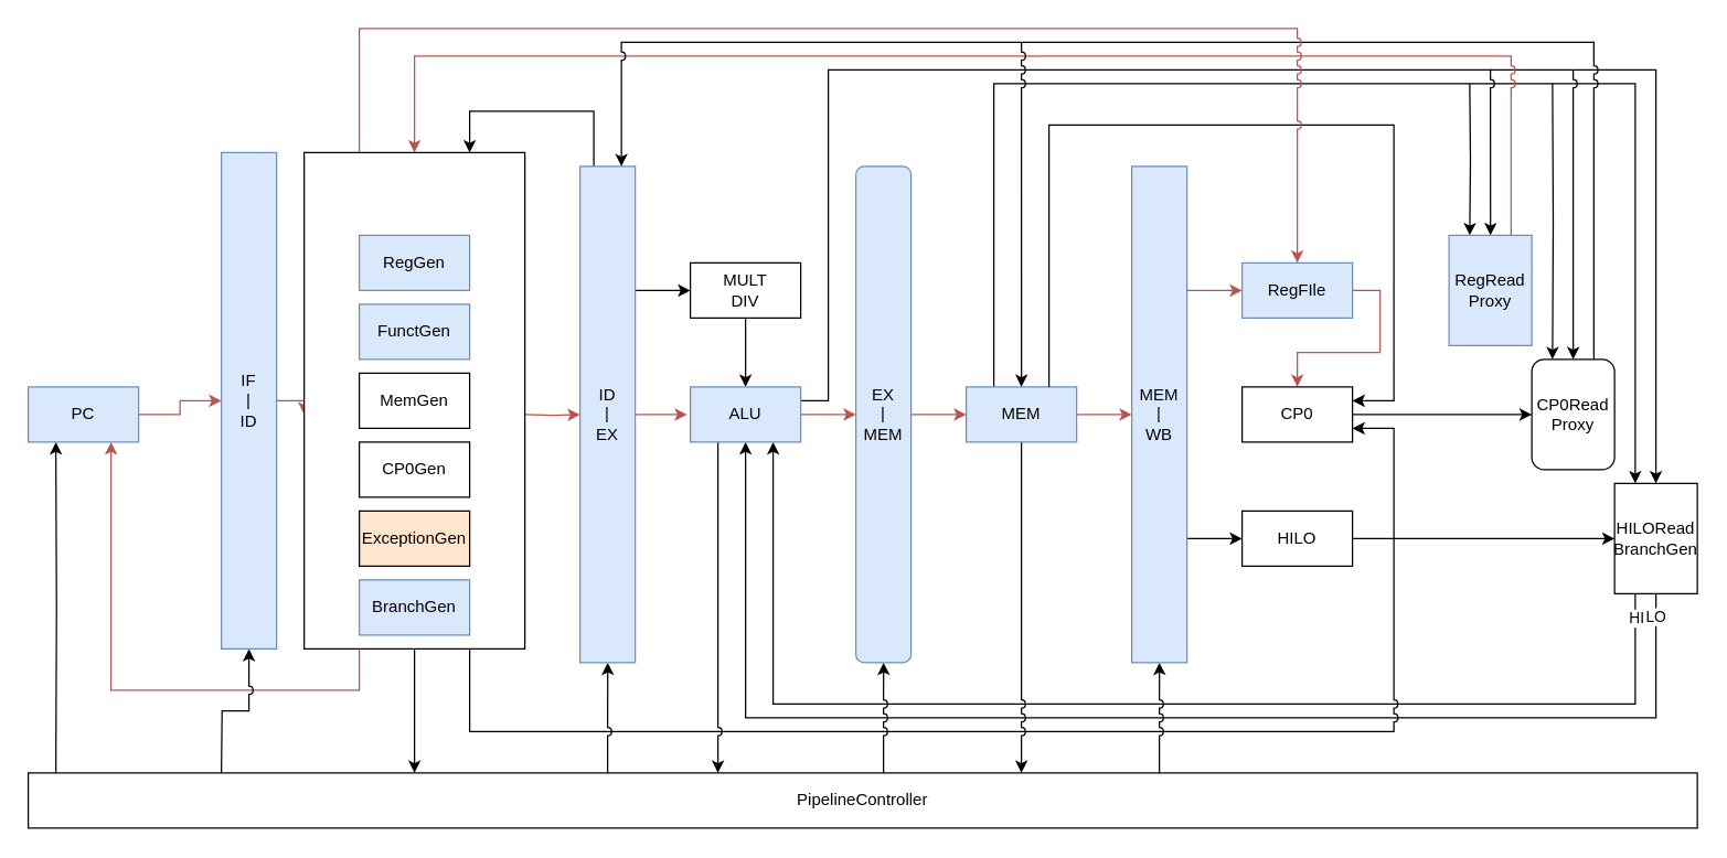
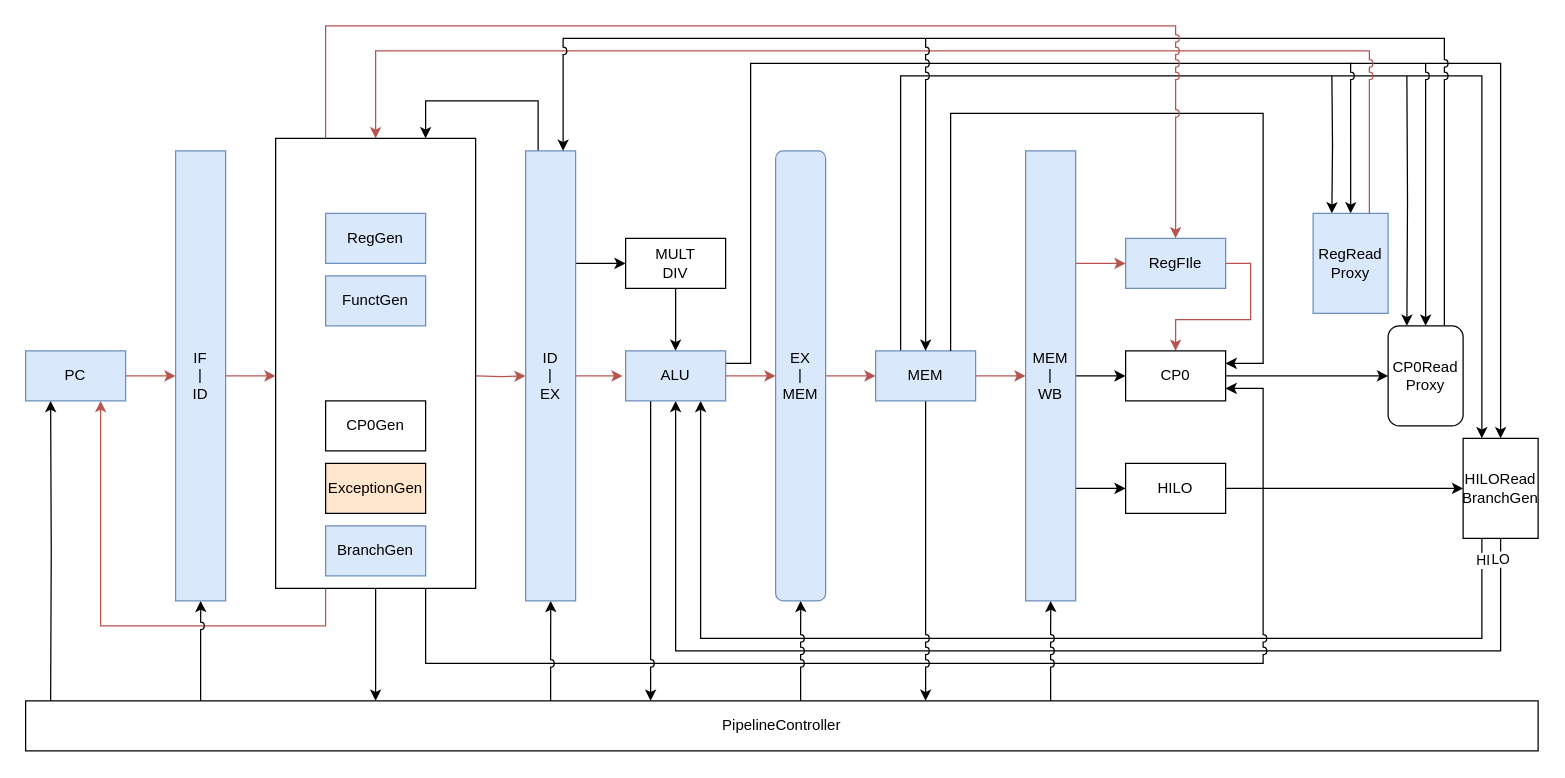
- <mxCell id="20" value="IF&lt;br&gt;|&lt;br&gt;ID" style="rounded=0;whiteSpace=wrap;html=1;fillColor=#dae8fc;strokeColor=#6c8ebf;" parent="1" vertex="1"><mxGeometry x="160" y="110" width="40" height="360" as="geometry" /></mxCell>
+ <mxCell id="20" value="IF&lt;br&gt;|&lt;br&gt;ID" style="rounded=0;whiteSpace=wrap;html=1;fillColor=#dae8fc;strokeColor=#6c8ebf;" parent="1" vertex="1"><mxGeometry x="140" y="120" width="40" height="360" as="geometry" /></mxCell>
- <mxCell id="64" value="MemGen" style="rounded=0;whiteSpace=wrap;html=1;" parent="1" vertex="1"><mxGeometry x="260" y="270" width="80" height="40" as="geometry" /></mxCell>
+ <mxCell id="29" style="edgeStyle=orthogonalEdgeStyle;rounded=0;orthogonalLoop=1;jettySize=auto;html=1;exitX=1;exitY=0.5;exitDx=0;exitDy=0;entryX=0;entryY=0.5;entryDx=0;entryDy=0;" parent="1" source="33" target="47" edge="1"><mxGeometry relative="1" as="geometry" /></mxCell>
